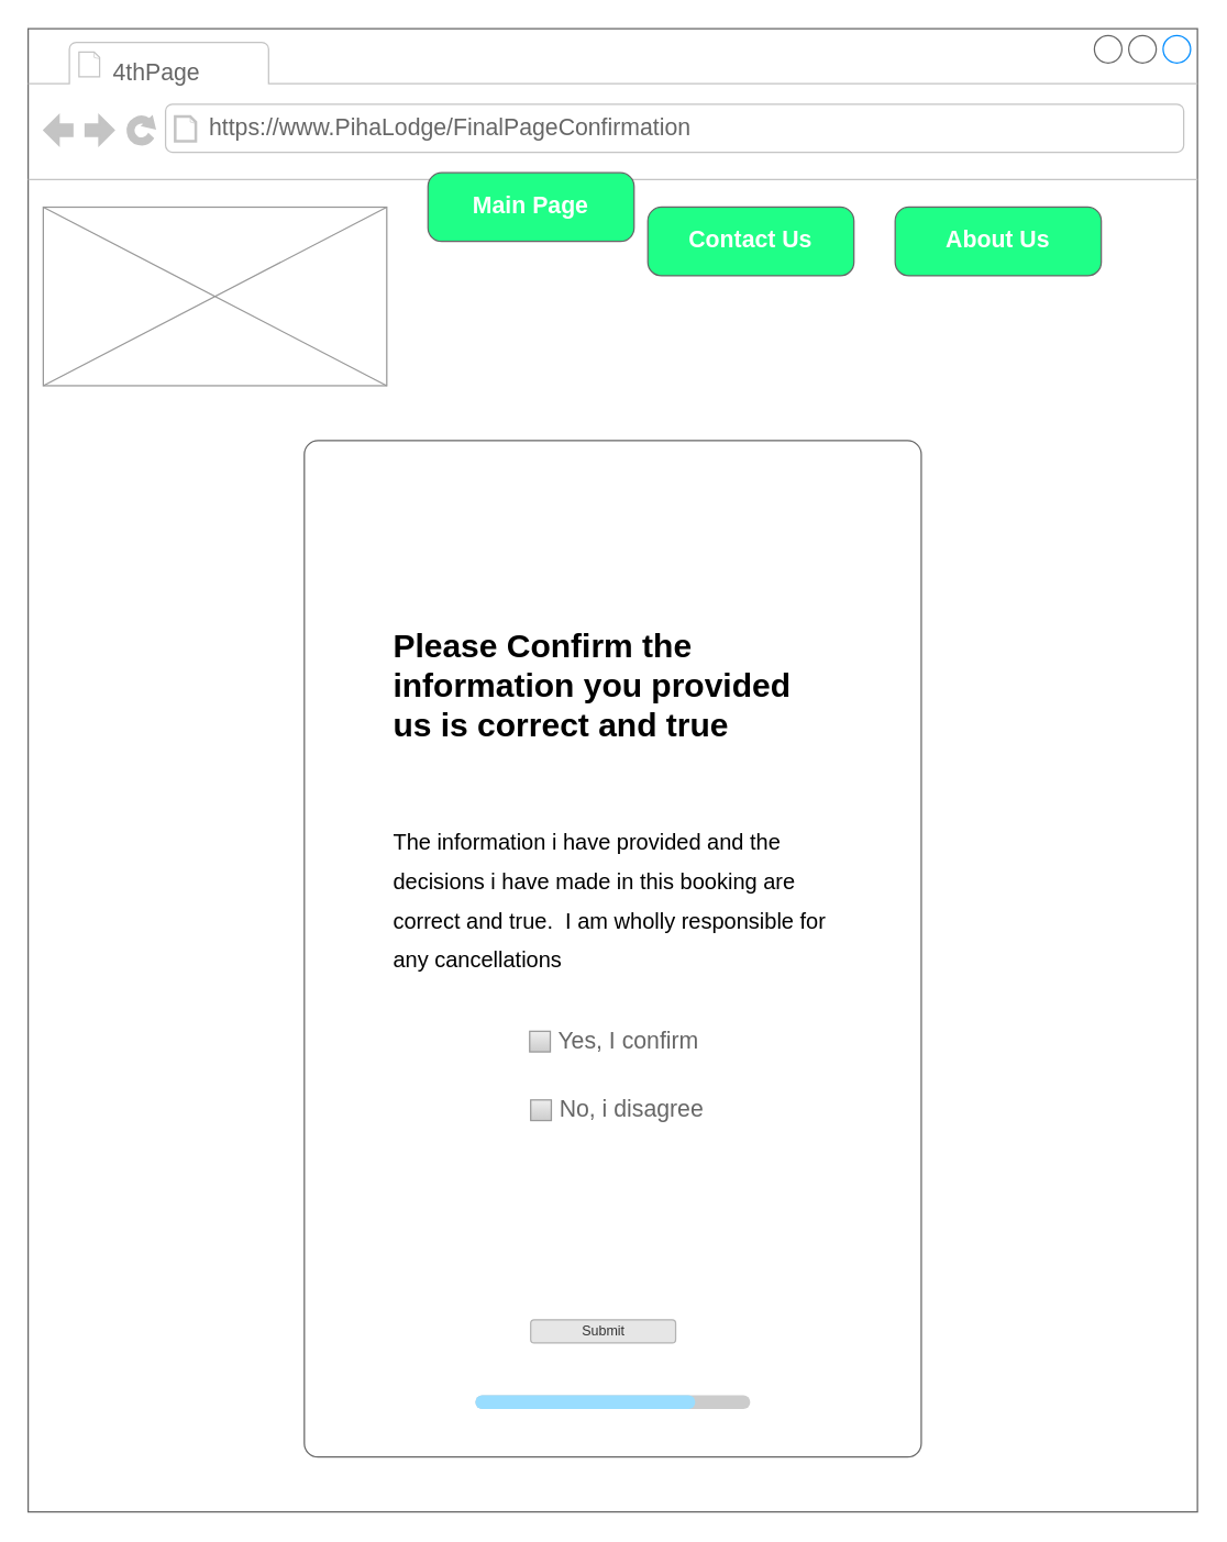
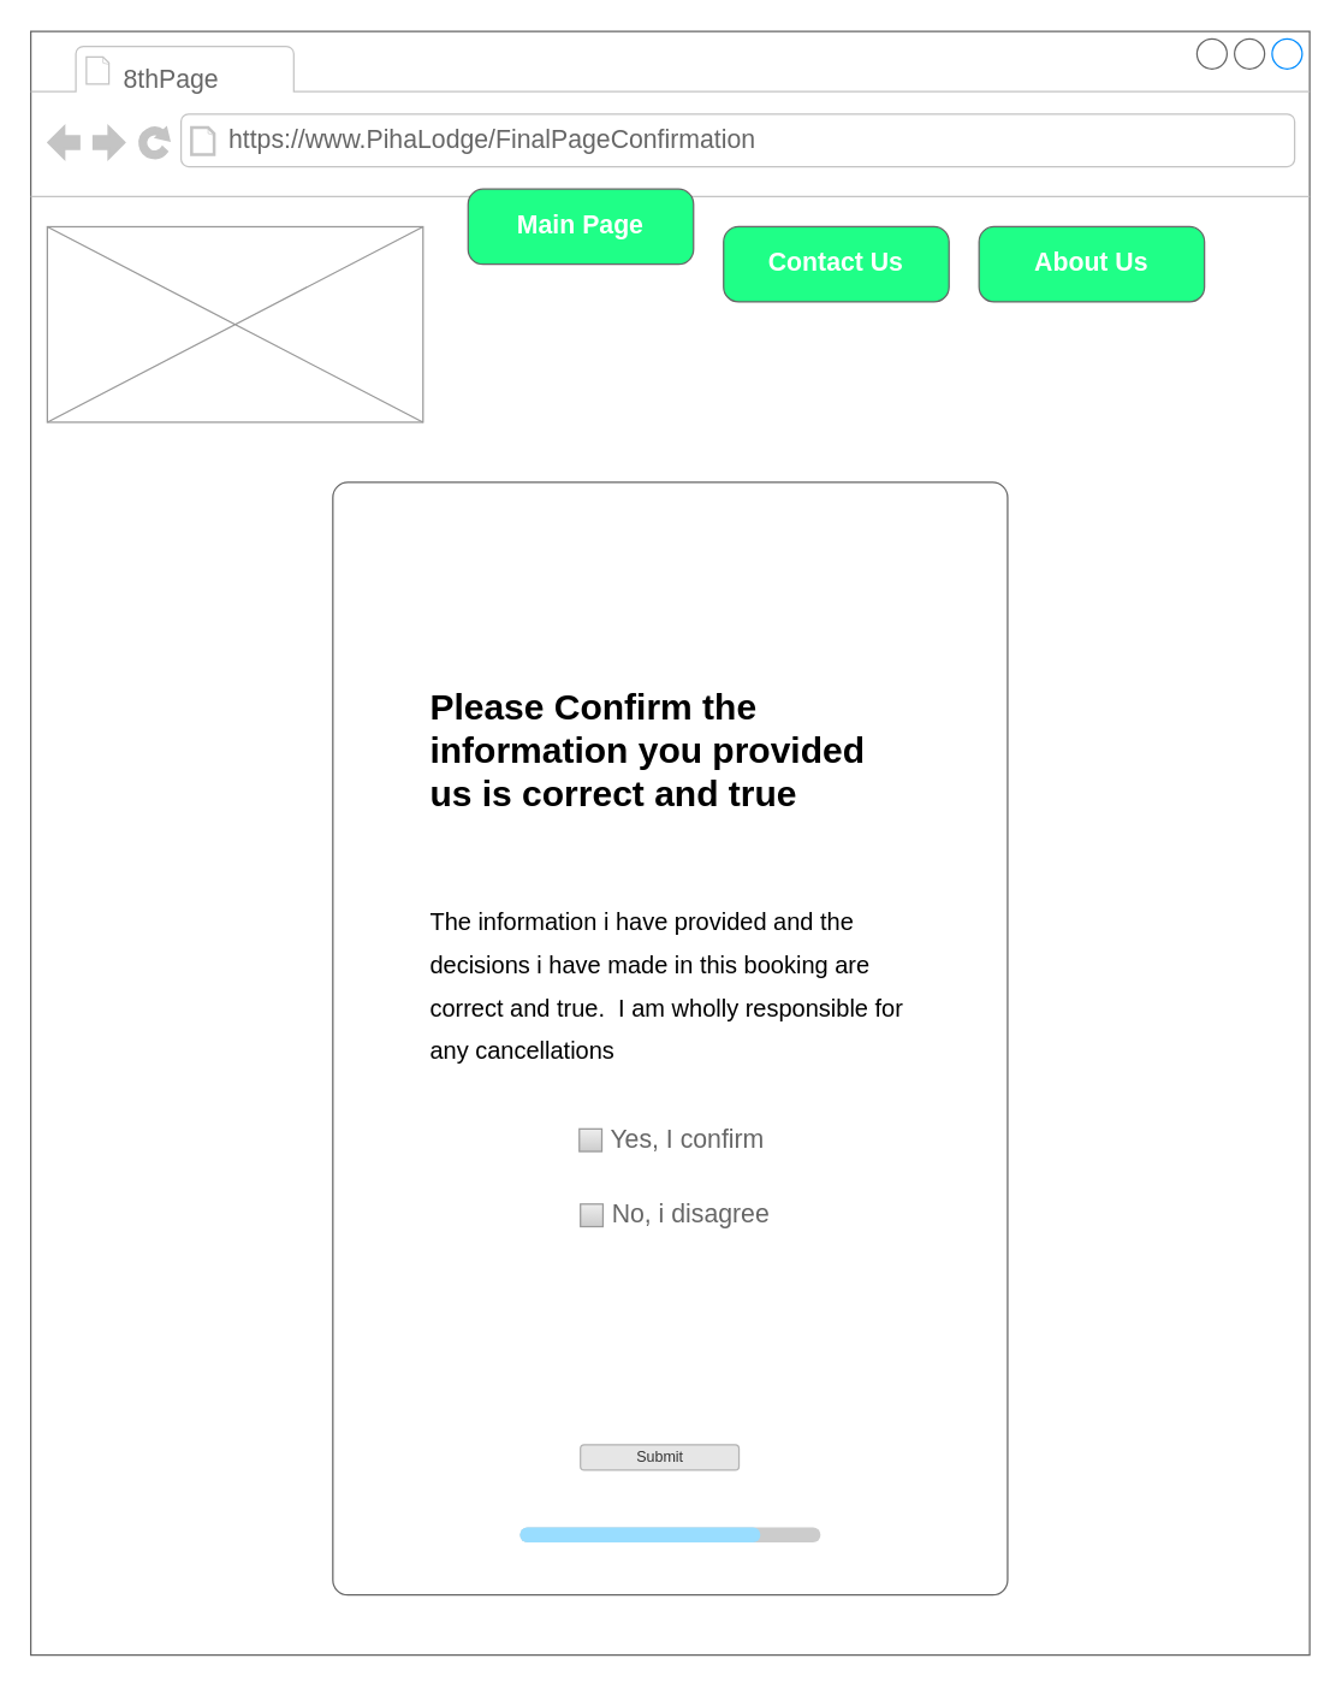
- <mxCell id="3" value="4thPage" style="strokeWidth=1;shadow=0;dashed=0;align=center;html=1;shape=mxgraph.mockup.containers.anchor;fontSize=17;fontColor=#666666;align=left;whiteSpace=wrap;" parent="2" vertex="1"><mxGeometry x="60" y="20" width="110" height="26" as="geometry" /></mxCell>
+ <mxCell id="3" value="8thPage" style="strokeWidth=1;shadow=0;dashed=0;align=center;html=1;shape=mxgraph.mockup.containers.anchor;fontSize=17;fontColor=#666666;align=left;whiteSpace=wrap;" parent="2" vertex="1"><mxGeometry x="60" y="20" width="110" height="26" as="geometry" /></mxCell>
- <mxCell id="7" value="Contact Us" style="strokeWidth=1;shadow=0;dashed=0;align=center;html=1;shape=mxgraph.mockup.buttons.button;strokeColor=#666666;fontColor=#ffffff;mainText=;buttonStyle=round;fontSize=17;fontStyle=1;fillColor=#1FFF87;whiteSpace=wrap;labelBackgroundColor=none;" parent="2" vertex="1"><mxGeometry x="451" y="130" width="150" height="50" as="geometry" /></mxCell>
+ <mxCell id="7" value="Contact Us" style="strokeWidth=1;shadow=0;dashed=0;align=center;html=1;shape=mxgraph.mockup.buttons.button;strokeColor=#666666;fontColor=#ffffff;mainText=;buttonStyle=round;fontSize=17;fontStyle=1;fillColor=#1FFF87;whiteSpace=wrap;labelBackgroundColor=none;" parent="2" vertex="1"><mxGeometry x="461" y="130" width="150" height="50" as="geometry" /></mxCell>
